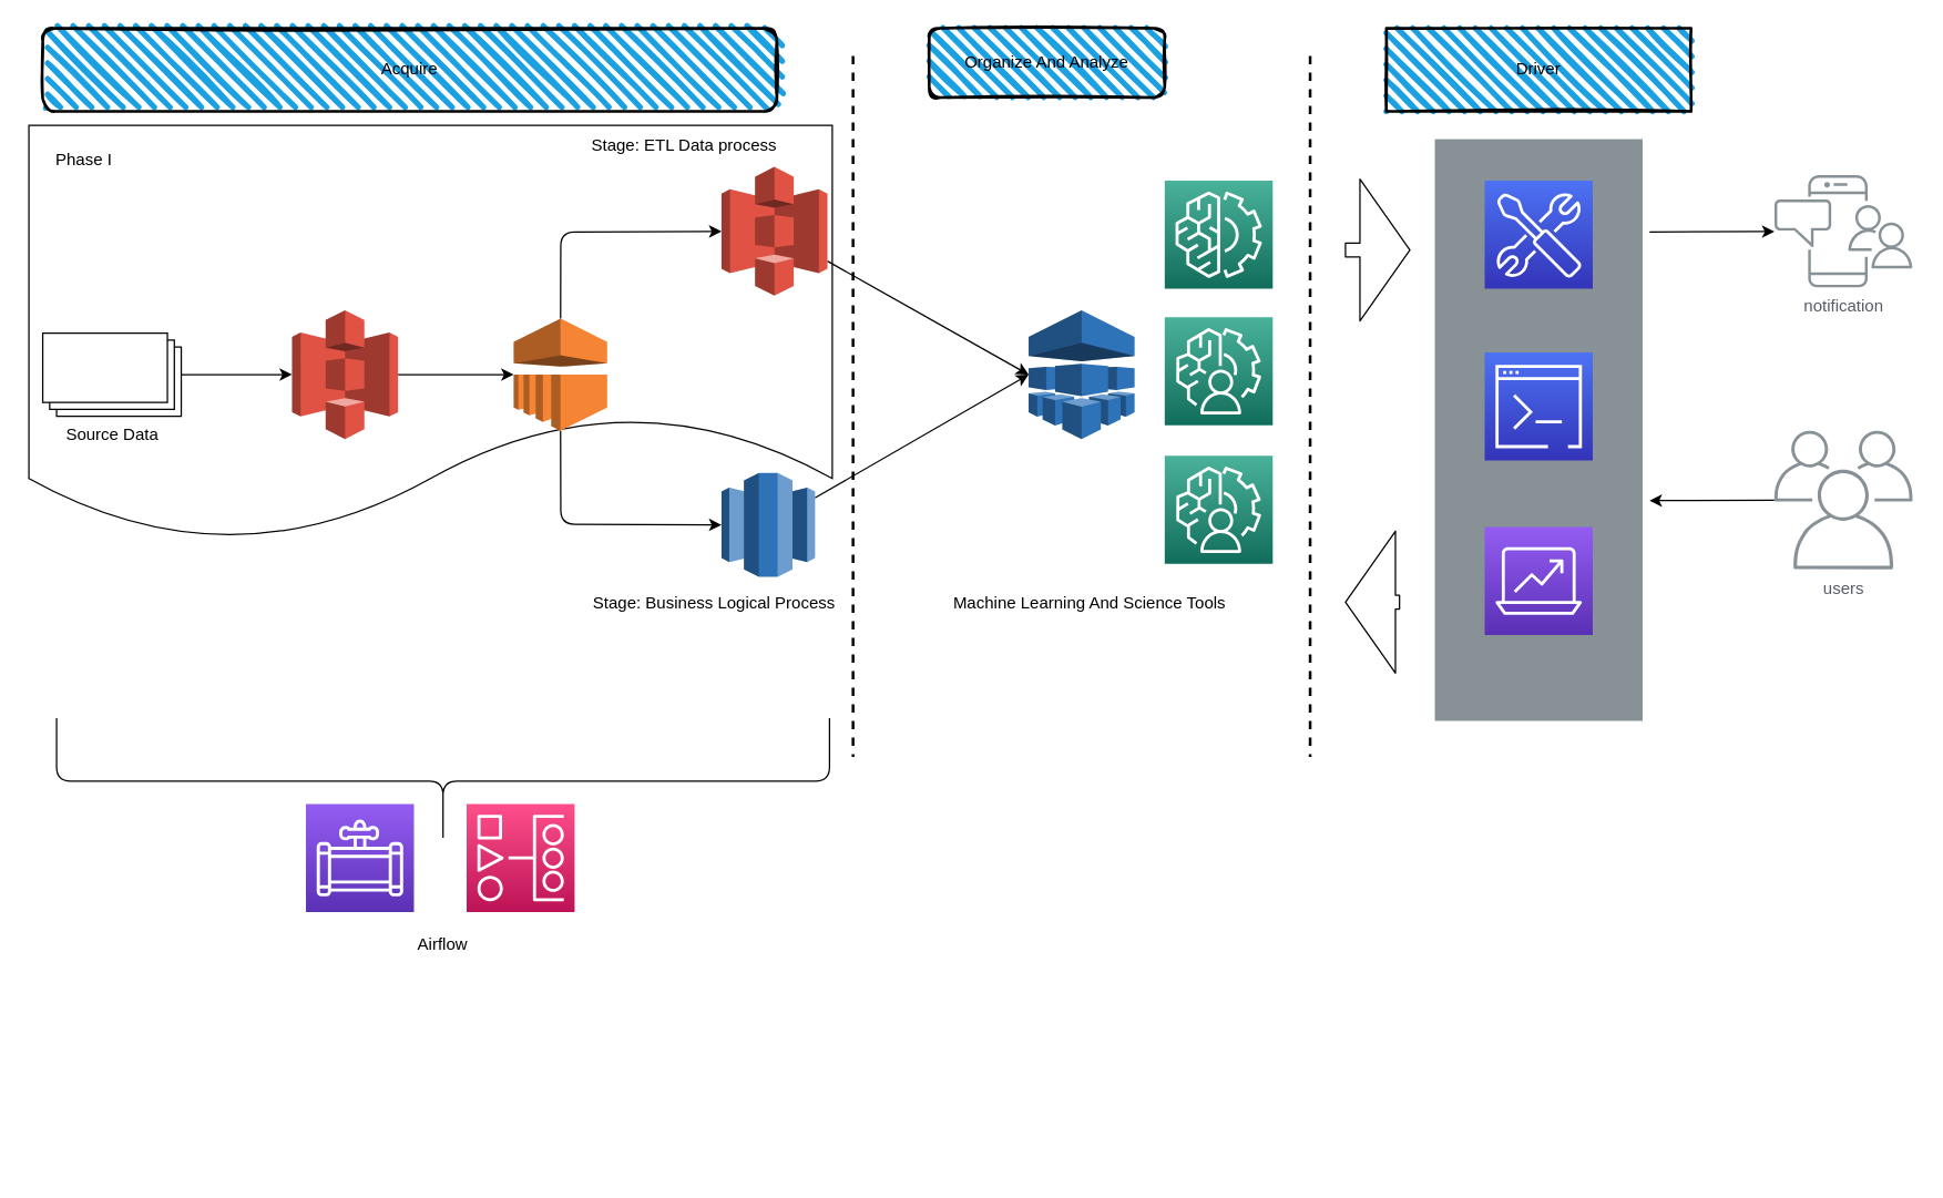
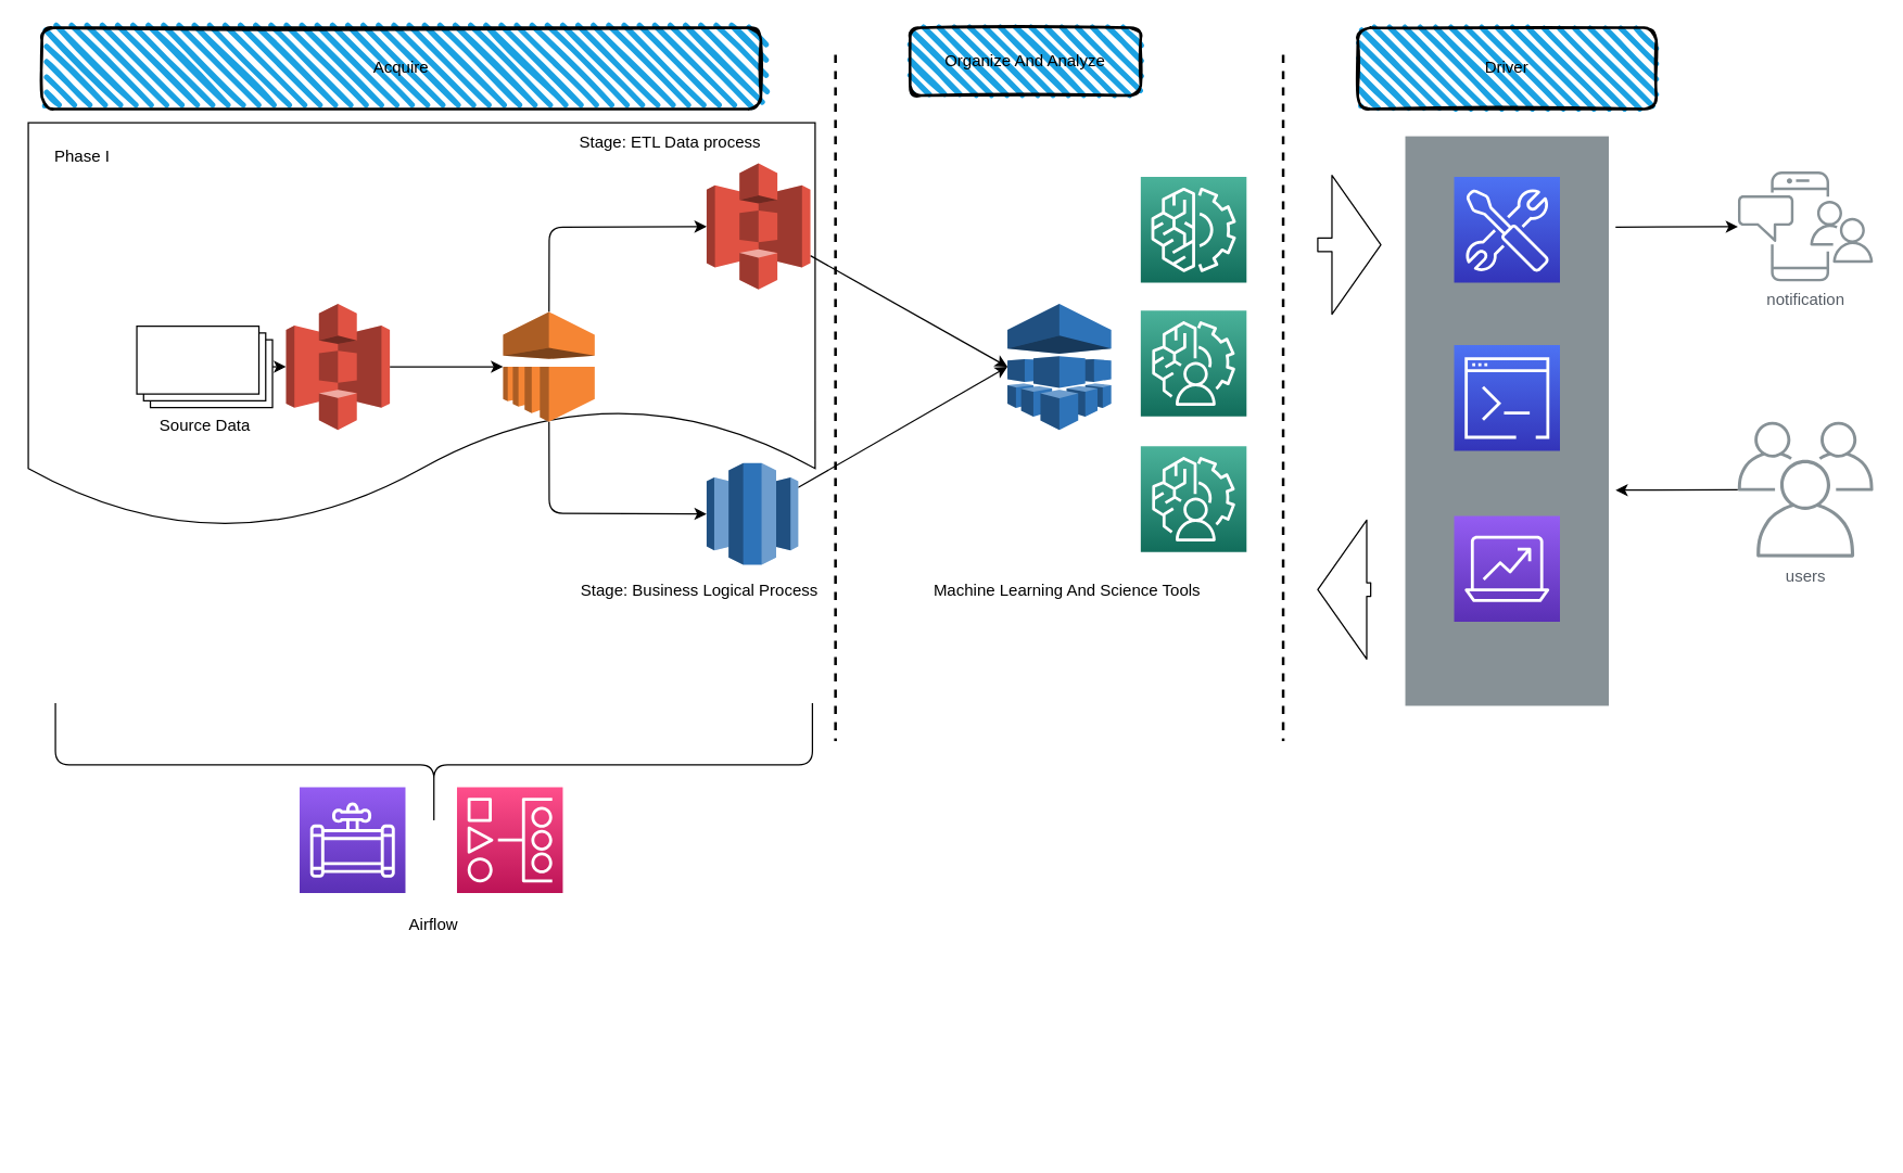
- <mxCell id="26" value="Driver" style="whiteSpace=wrap;html=1;strokeWidth=2;fillWeight=4;hachureGap=8;hachureAngle=45;fillColor=#1ba1e2;sketch=1;rounded=0;" parent="1" vertex="1"><mxGeometry x="1000" y="20" width="220" height="60" as="geometry" /></mxCell>
+ <mxCell id="26" value="Driver" style="rounded=1;whiteSpace=wrap;html=1;strokeWidth=2;fillWeight=4;hachureGap=8;hachureAngle=45;fillColor=#1ba1e2;sketch=1;" parent="1" vertex="1"><mxGeometry x="1000" y="20" width="220" height="60" as="geometry" /></mxCell>
- <mxCell id="6" value="Source Data" style="verticalLabelPosition=bottom;verticalAlign=top;html=1;shape=mxgraph.basic.layered_rect;dx=10;outlineConnect=0;" parent="1" vertex="1"><mxGeometry x="30" y="240" width="100" height="60" as="geometry" /></mxCell>
+ <mxCell id="6" value="Source Data" style="verticalLabelPosition=bottom;verticalAlign=top;html=1;shape=mxgraph.basic.layered_rect;dx=10;outlineConnect=0;" parent="1" vertex="1"><mxGeometry x="100" y="240" width="100" height="60" as="geometry" /></mxCell>
